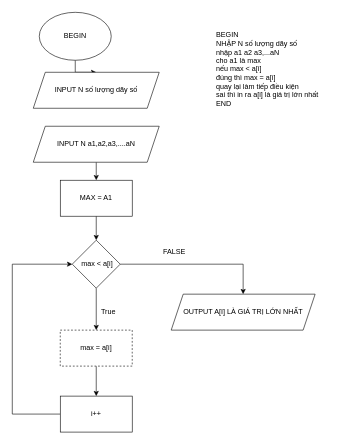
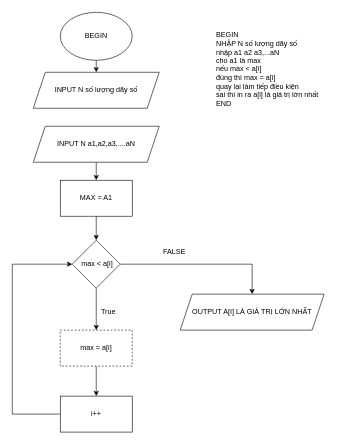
- <mxCell id="3" value="BEGIN" style="ellipse;whiteSpace=wrap;html=1;" parent="1" vertex="1"><mxGeometry x="65" y="20" width="120" height="80" as="geometry" /></mxCell>
+ <mxCell id="3" value="BEGIN" style="ellipse;whiteSpace=wrap;html=1;" parent="1" vertex="1"><mxGeometry x="100" y="20" width="120" height="80" as="geometry" /></mxCell>
- <mxCell id="15" value="OUTPUT A[I] LÀ GIÁ TRỊ LỚN NHẤT" style="shape=parallelogram;perimeter=parallelogramPerimeter;whiteSpace=wrap;html=1;fixedSize=1;" parent="1" vertex="1"><mxGeometry x="285" y="490" width="240" height="60" as="geometry" /></mxCell>
+ <mxCell id="15" value="OUTPUT A[I] LÀ GIÁ TRỊ LỚN NHẤT" style="shape=parallelogram;perimeter=parallelogramPerimeter;whiteSpace=wrap;html=1;fixedSize=1;" parent="1" vertex="1"><mxGeometry x="300" y="490" width="240" height="60" as="geometry" /></mxCell>
